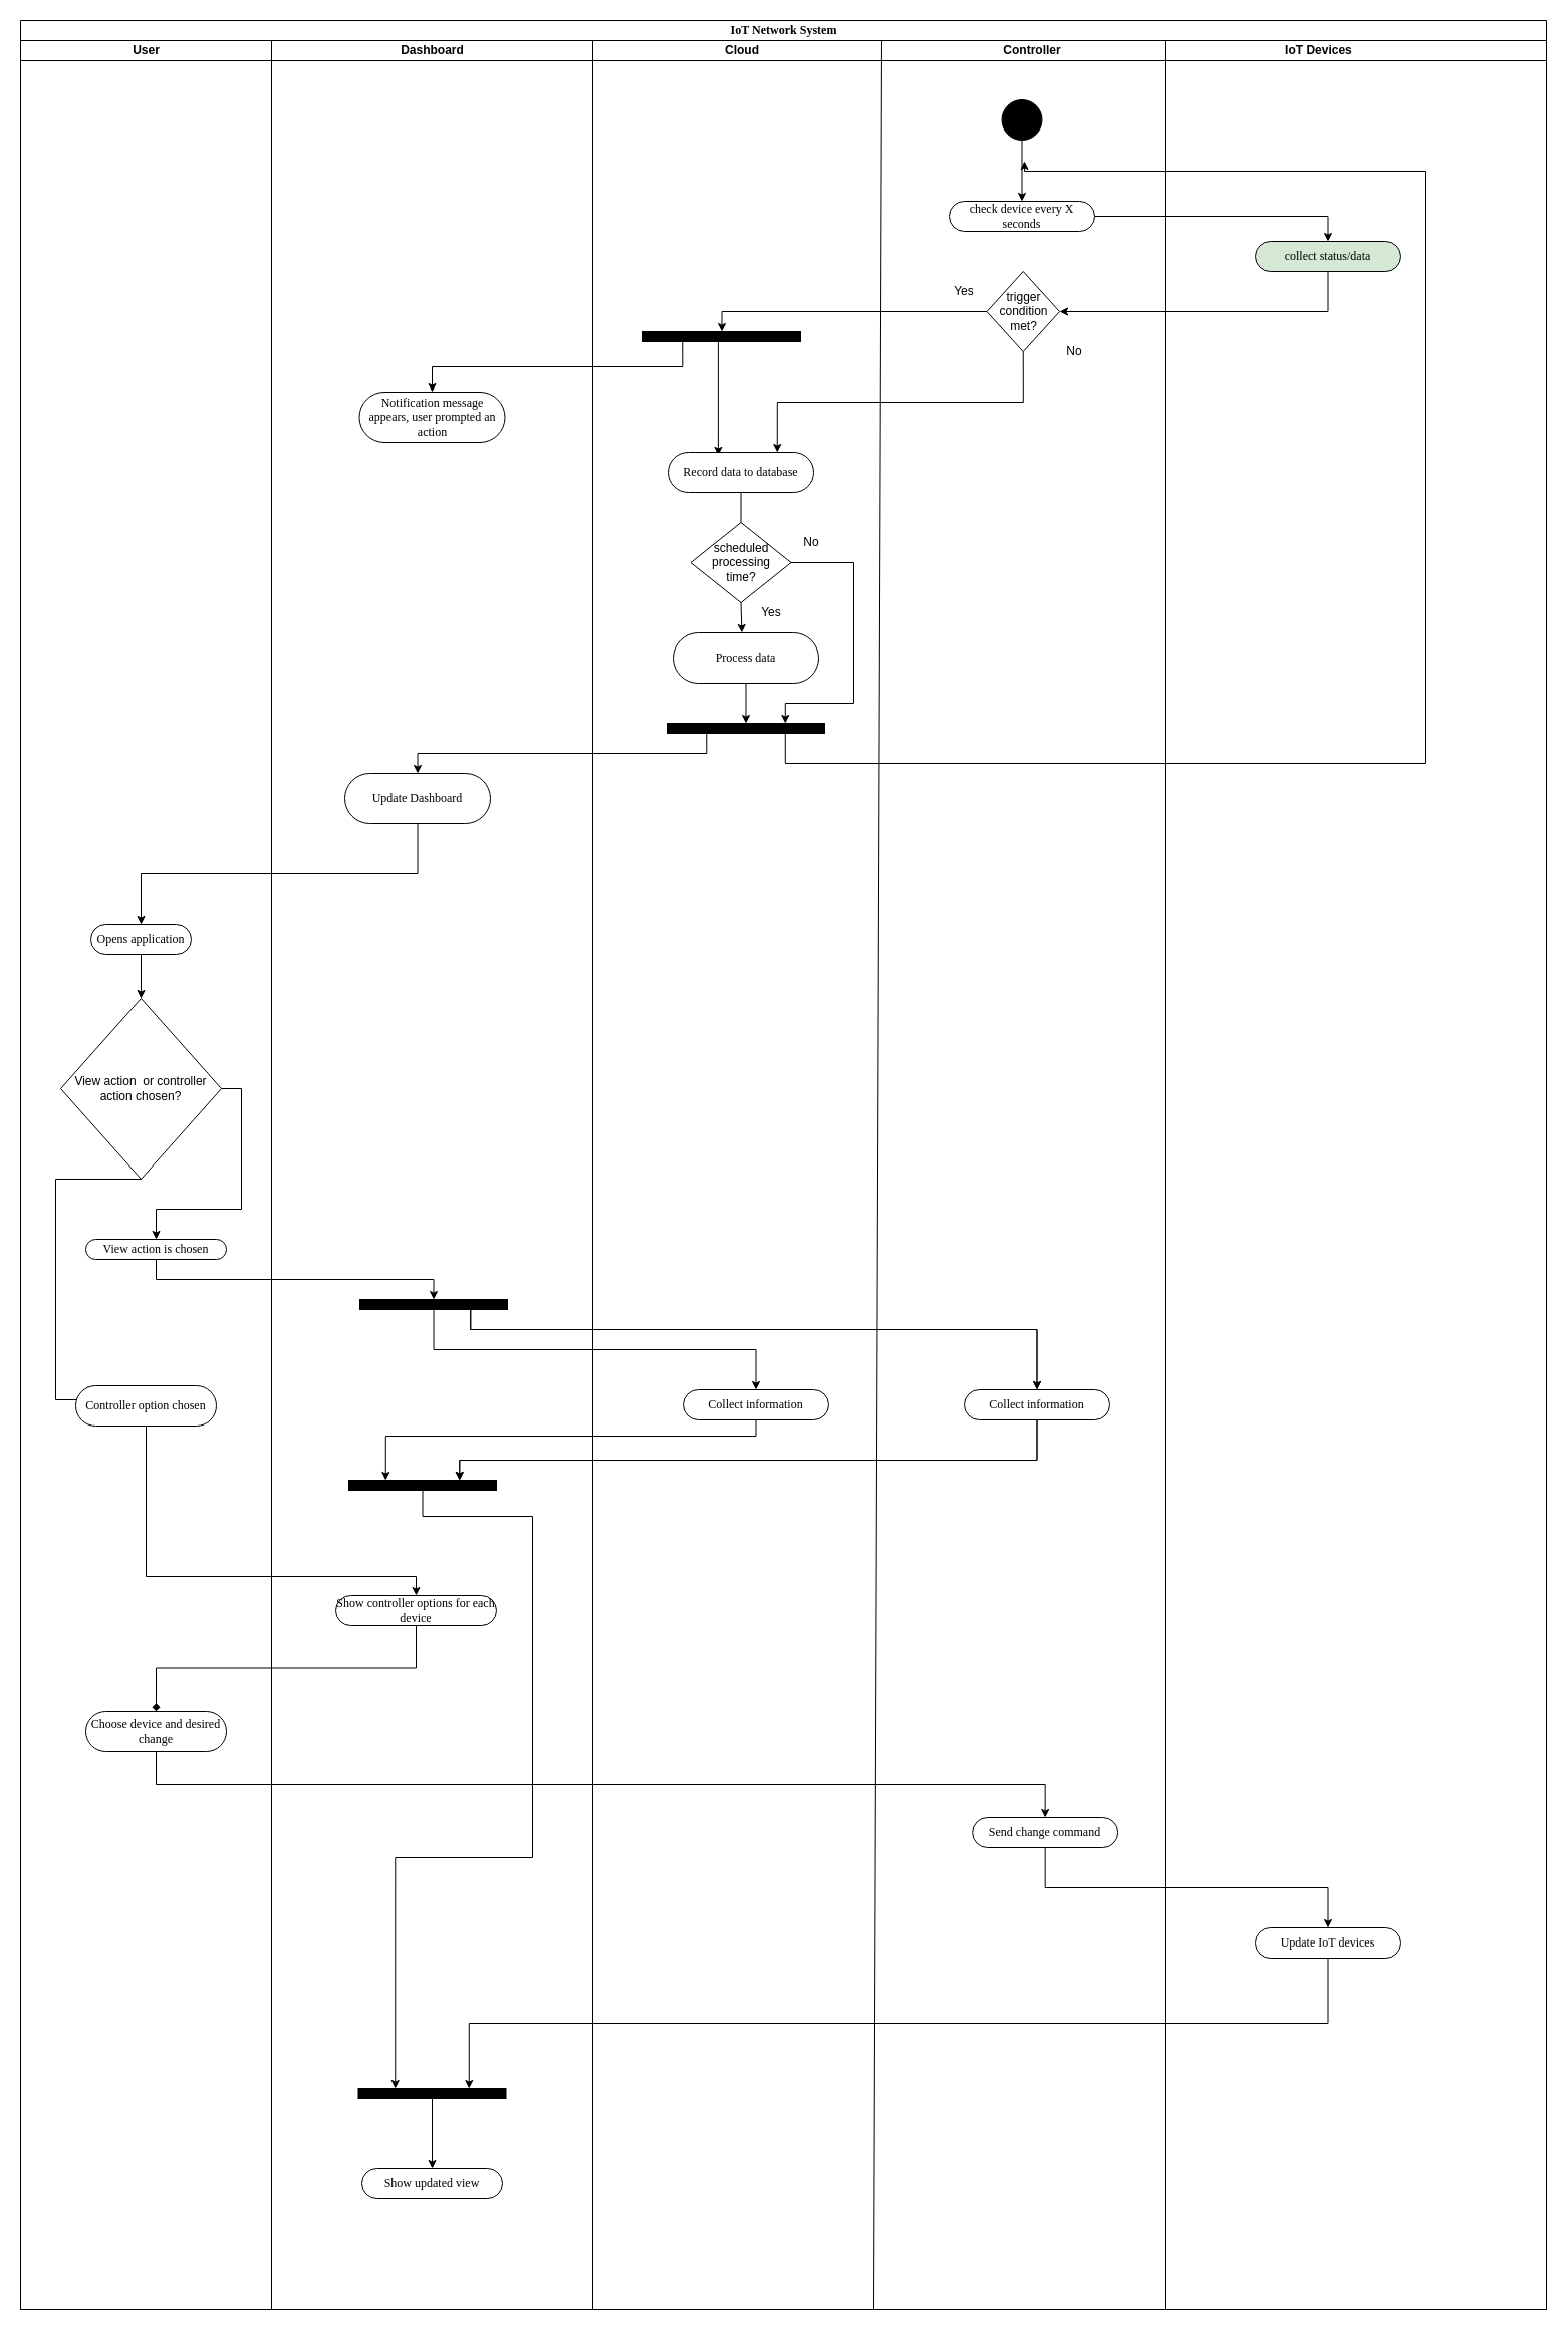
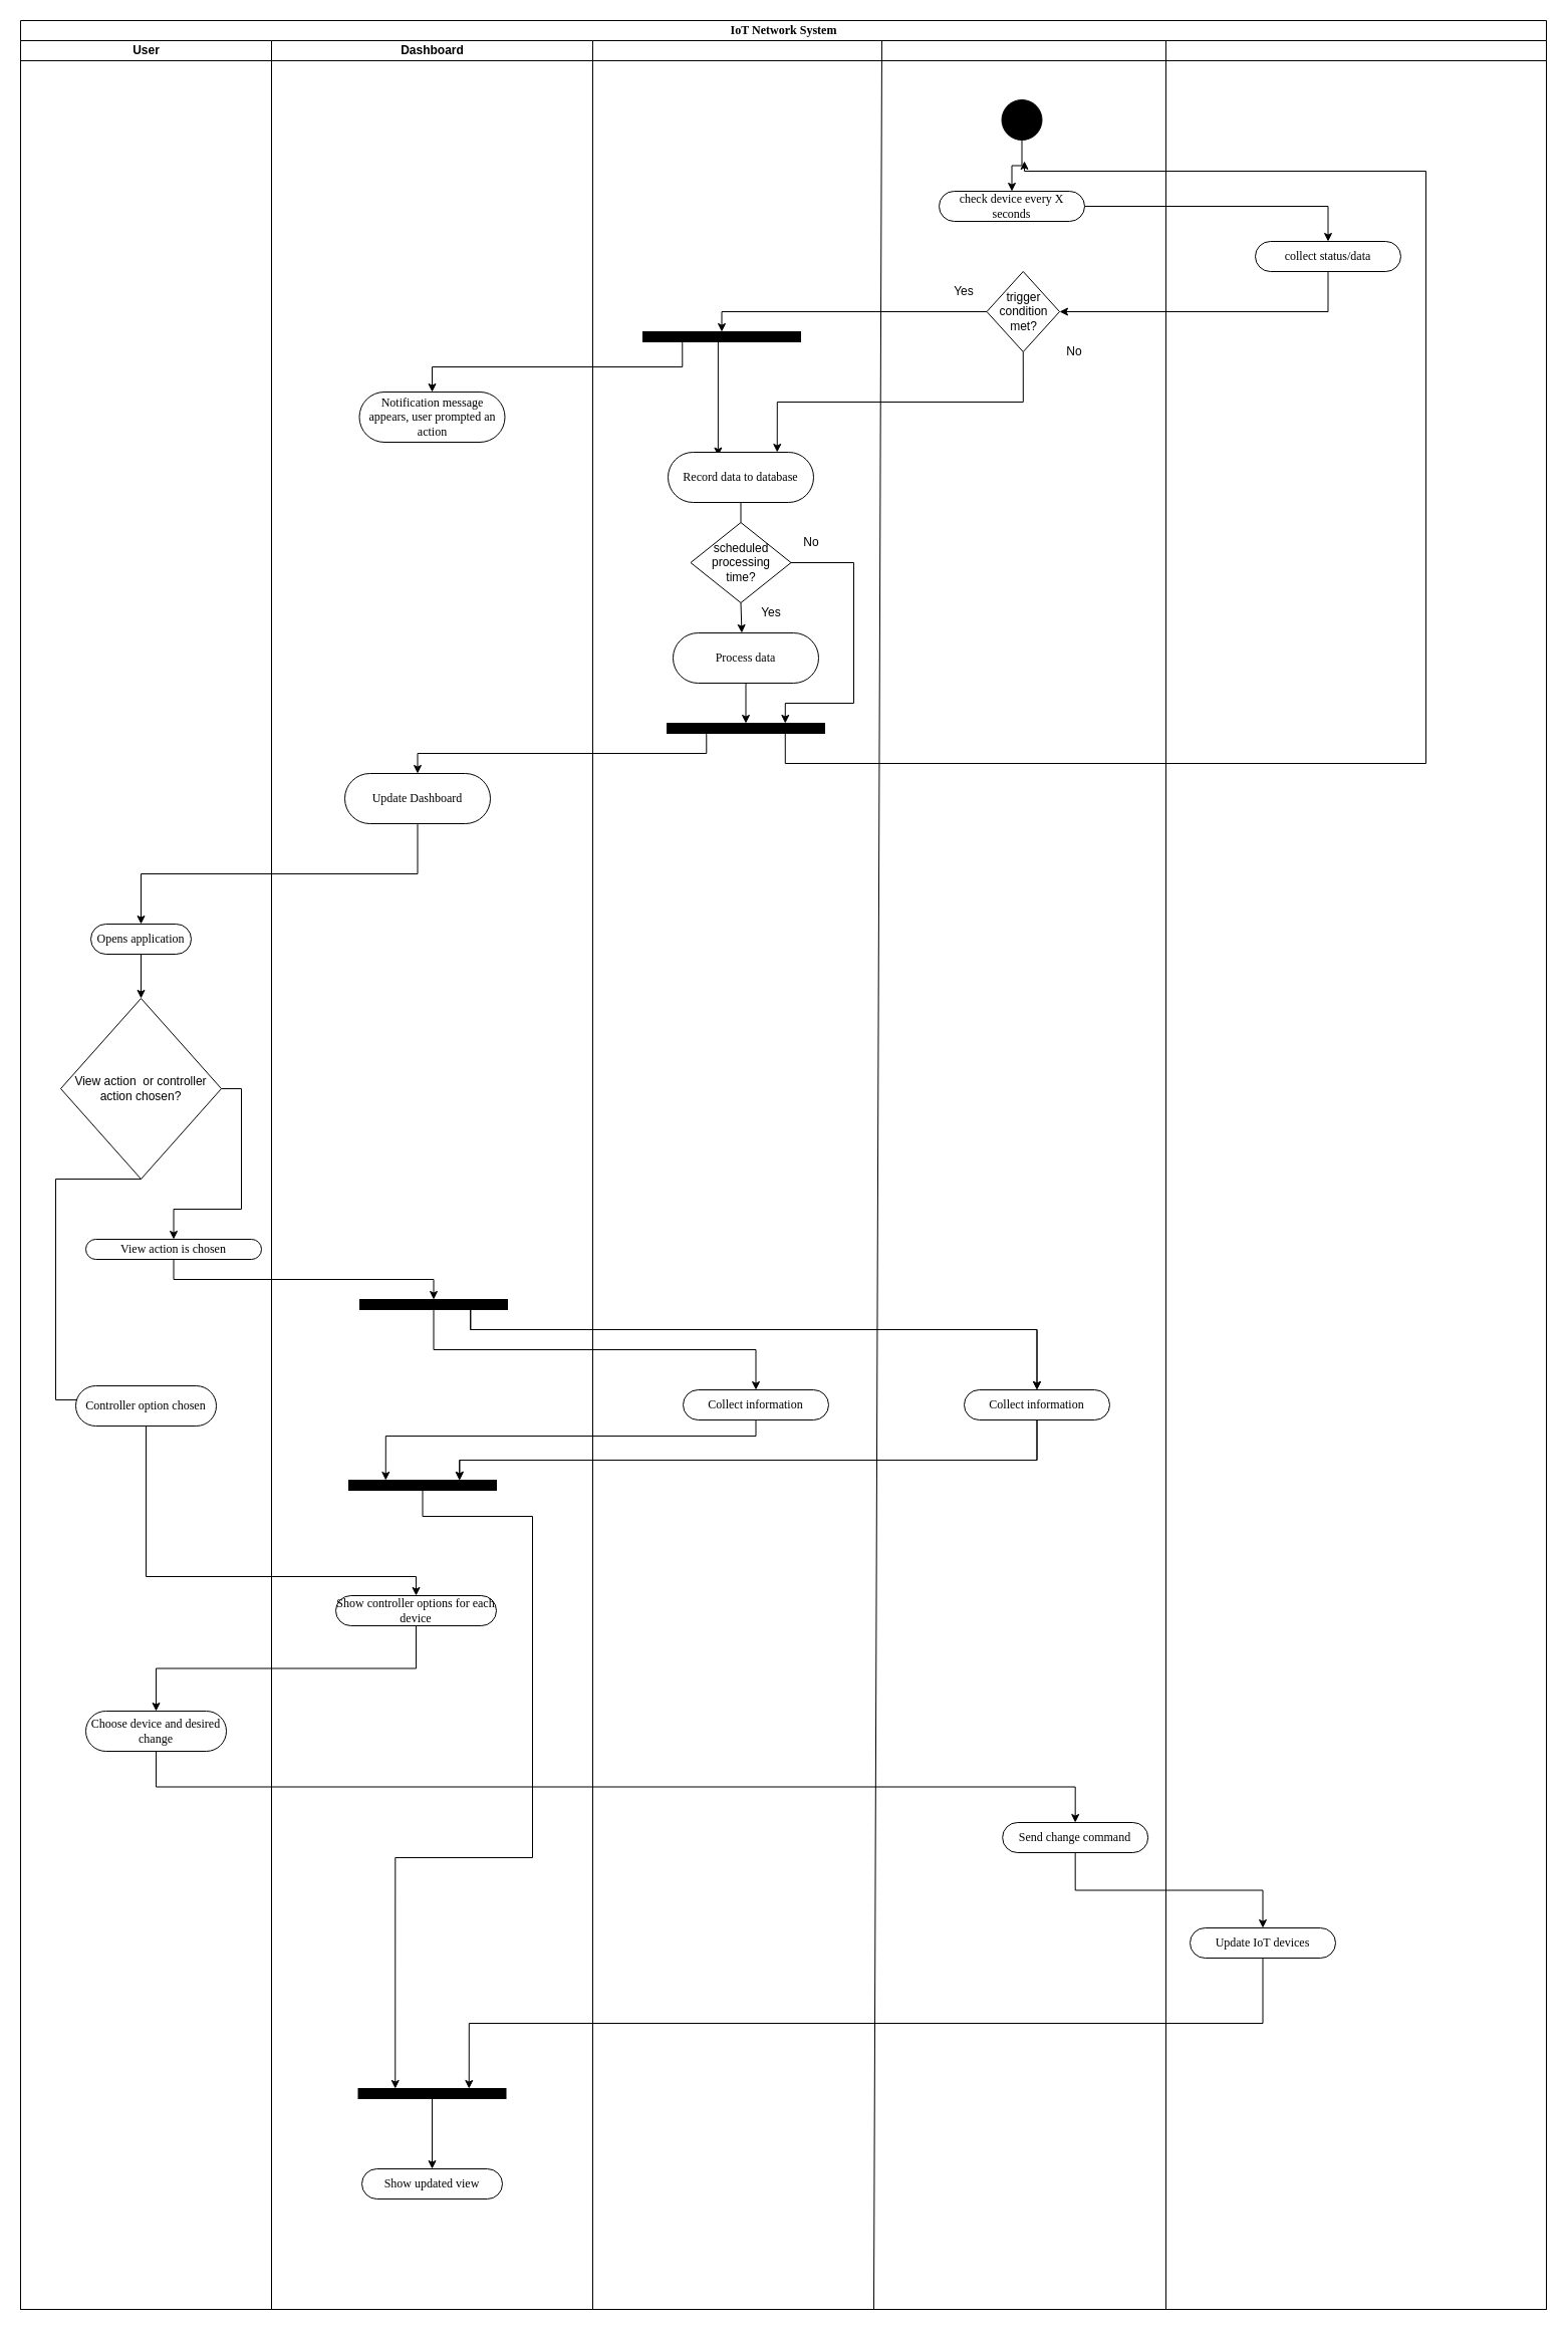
- <mxCell id="33" value="&lt;b&gt;Cloud&amp;nbsp;&amp;nbsp;&amp;nbsp;&amp;nbsp;&amp;nbsp;&amp;nbsp;&amp;nbsp;&amp;nbsp;&amp;nbsp;&amp;nbsp;&amp;nbsp;&amp;nbsp;&amp;nbsp;&amp;nbsp;&amp;nbsp;&amp;nbsp;&amp;nbsp;&amp;nbsp;&amp;nbsp;&amp;nbsp;&amp;nbsp;&amp;nbsp;&amp;nbsp;&amp;nbsp;&amp;nbsp;&amp;nbsp;&amp;nbsp;&amp;nbsp;&amp;nbsp;&amp;nbsp;&amp;nbsp;&amp;nbsp;&amp;nbsp;&amp;nbsp;&amp;nbsp;&amp;nbsp;&amp;nbsp;&amp;nbsp;&amp;nbsp;&amp;nbsp;&amp;nbsp;&amp;nbsp;&amp;nbsp;&amp;nbsp;&amp;nbsp;&amp;nbsp;&amp;nbsp;&amp;nbsp;&amp;nbsp;&amp;nbsp;&amp;nbsp;&amp;nbsp;&amp;nbsp;&amp;nbsp;&amp;nbsp;&amp;nbsp; &amp;nbsp; &amp;nbsp; &amp;nbsp; &amp;nbsp;&amp;nbsp; &amp;nbsp; &amp;nbsp; &amp;nbsp;&amp;nbsp; Controller&amp;nbsp;&amp;nbsp;&amp;nbsp;&amp;nbsp;&amp;nbsp;&amp;nbsp;&amp;nbsp;&amp;nbsp;&amp;nbsp;&amp;nbsp;&amp;nbsp;&amp;nbsp;&amp;nbsp;&amp;nbsp;&amp;nbsp;&amp;nbsp;&amp;nbsp;&amp;nbsp;&amp;nbsp;&amp;nbsp;&amp;nbsp;&amp;nbsp;&amp;nbsp;&amp;nbsp;&amp;nbsp;&amp;nbsp;&amp;nbsp;&amp;nbsp;&amp;nbsp;&amp;nbsp;&amp;nbsp;&amp;nbsp;&amp;nbsp;&amp;nbsp;&amp;nbsp;&amp;nbsp;&amp;nbsp;&amp;nbsp;&amp;nbsp;&amp;nbsp;&amp;nbsp;&amp;nbsp;&amp;nbsp;&amp;nbsp;&amp;nbsp;&amp;nbsp;&amp;nbsp;&amp;nbsp;&amp;nbsp;&amp;nbsp;&amp;nbsp;&amp;nbsp;&amp;nbsp;&amp;nbsp;&amp;nbsp;&amp;nbsp;&amp;nbsp;&amp;nbsp;&amp;nbsp;&amp;nbsp;&amp;nbsp;&amp;nbsp;&amp;nbsp;&amp;nbsp;&amp;nbsp;&amp;nbsp; IoT Devices&lt;/b&gt;" style="text;html=1;strokeColor=none;fillColor=none;align=left;verticalAlign=middle;whiteSpace=wrap;rounded=0;" vertex="1" parent="31"><mxGeometry x="130" width="750" height="20" as="geometry" /></mxCell>
- <mxCell id="40" value="check device every X seconds" style="rounded=1;whiteSpace=wrap;html=1;shadow=0;comic=0;labelBackgroundColor=none;strokeWidth=1;fontFamily=Verdana;fontSize=12;align=center;arcSize=50;" vertex="1" parent="31"><mxGeometry x="355" y="160" width="145" height="30" as="geometry" /></mxCell>
+ <mxCell id="40" value="check device every X seconds" style="rounded=1;whiteSpace=wrap;html=1;shadow=0;comic=0;labelBackgroundColor=none;strokeWidth=1;fontFamily=Verdana;fontSize=12;align=center;arcSize=50;" vertex="1" parent="31"><mxGeometry x="345" y="150" width="145" height="30" as="geometry" /></mxCell>
- <mxCell id="42" value="collect status/data" style="rounded=1;whiteSpace=wrap;html=1;shadow=0;comic=0;labelBackgroundColor=none;strokeWidth=1;fontFamily=Verdana;fontSize=12;align=center;arcSize=50;fillColor=#d5e8d4;" vertex="1" parent="31"><mxGeometry x="660" y="200" width="145" height="30" as="geometry" /></mxCell>
+ <mxCell id="42" value="collect status/data" style="rounded=1;whiteSpace=wrap;html=1;shadow=0;comic=0;labelBackgroundColor=none;strokeWidth=1;fontFamily=Verdana;fontSize=12;align=center;arcSize=50;" vertex="1" parent="31"><mxGeometry x="660" y="200" width="145" height="30" as="geometry" /></mxCell>
- <mxCell id="50" value="Record data to database" style="rounded=1;whiteSpace=wrap;html=1;shadow=0;comic=0;labelBackgroundColor=none;strokeWidth=1;fontFamily=Verdana;fontSize=12;align=center;arcSize=50;" vertex="1" parent="31"><mxGeometry x="75" y="410" width="145" height="40" as="geometry" /></mxCell>
+ <mxCell id="50" value="Record data to database" style="rounded=1;whiteSpace=wrap;html=1;shadow=0;comic=0;labelBackgroundColor=none;strokeWidth=1;fontFamily=Verdana;fontSize=12;align=center;arcSize=50;" vertex="1" parent="31"><mxGeometry x="75" y="410" width="145" height="50" as="geometry" /></mxCell>
- <mxCell id="10" value="View action is chosen" style="rounded=1;whiteSpace=wrap;html=1;shadow=0;comic=0;labelBackgroundColor=none;strokeWidth=1;fontFamily=Verdana;fontSize=12;align=center;arcSize=50;" parent="3" vertex="1"><mxGeometry x="65" y="1194" width="140" height="20" as="geometry" /></mxCell>
+ <mxCell id="10" value="View action is chosen" style="rounded=1;whiteSpace=wrap;html=1;shadow=0;comic=0;labelBackgroundColor=none;strokeWidth=1;fontFamily=Verdana;fontSize=12;align=center;arcSize=50;" parent="3" vertex="1"><mxGeometry x="65" y="1194" width="175" height="20" as="geometry" /></mxCell>
- <mxCell id="25" style="edgeStyle=orthogonalEdgeStyle;rounded=0;orthogonalLoop=1;jettySize=auto;html=1;exitX=0.5;exitY=1;exitDx=0;exitDy=0;entryX=0.5;entryY=0;entryDx=0;entryDy=0;endArrow=diamond;" edge="1" parent="2" source="14" target="12"><mxGeometry relative="1" as="geometry" /></mxCell>
+ <mxCell id="25" style="edgeStyle=orthogonalEdgeStyle;rounded=0;orthogonalLoop=1;jettySize=auto;html=1;exitX=0.5;exitY=1;exitDx=0;exitDy=0;entryX=0.5;entryY=0;entryDx=0;entryDy=0;" edge="1" parent="2" source="14" target="12"><mxGeometry relative="1" as="geometry" /></mxCell>
- <mxCell id="61" value="Send change command" style="rounded=1;whiteSpace=wrap;html=1;shadow=0;comic=0;labelBackgroundColor=none;strokeWidth=1;fontFamily=Verdana;fontSize=12;align=center;arcSize=50;" vertex="1" parent="31"><mxGeometry x="378.17" y="1770" width="145" height="30" as="geometry" /></mxCell>
+ <mxCell id="61" value="Send change command" style="rounded=1;whiteSpace=wrap;html=1;shadow=0;comic=0;labelBackgroundColor=none;strokeWidth=1;fontFamily=Verdana;fontSize=12;align=center;arcSize=50;" vertex="1" parent="31"><mxGeometry x="408.17" y="1775" width="145" height="30" as="geometry" /></mxCell>
- <mxCell id="62" value="Update IoT devices" style="rounded=1;whiteSpace=wrap;html=1;shadow=0;comic=0;labelBackgroundColor=none;strokeWidth=1;fontFamily=Verdana;fontSize=12;align=center;arcSize=50;" vertex="1" parent="31"><mxGeometry x="660" y="1880" width="145" height="30" as="geometry" /></mxCell>
+ <mxCell id="62" value="Update IoT devices" style="rounded=1;whiteSpace=wrap;html=1;shadow=0;comic=0;labelBackgroundColor=none;strokeWidth=1;fontFamily=Verdana;fontSize=12;align=center;arcSize=50;" vertex="1" parent="31"><mxGeometry x="595" y="1880" width="145" height="30" as="geometry" /></mxCell>
